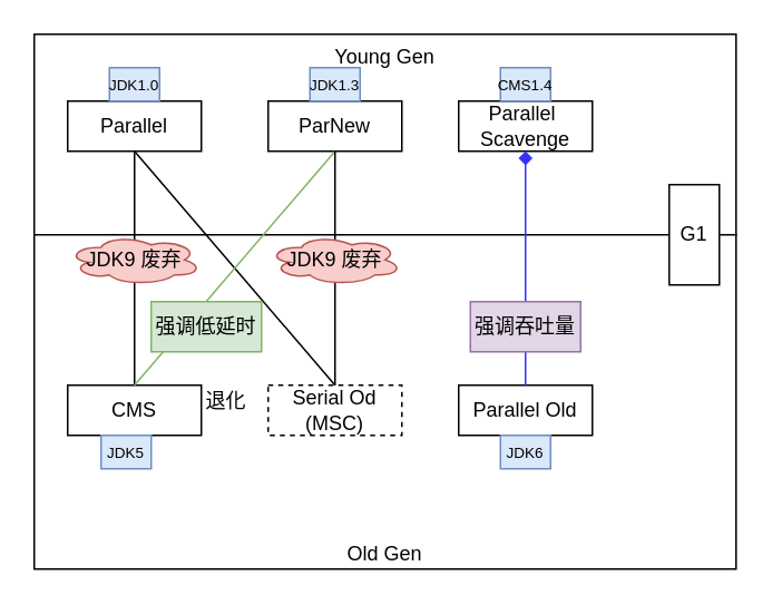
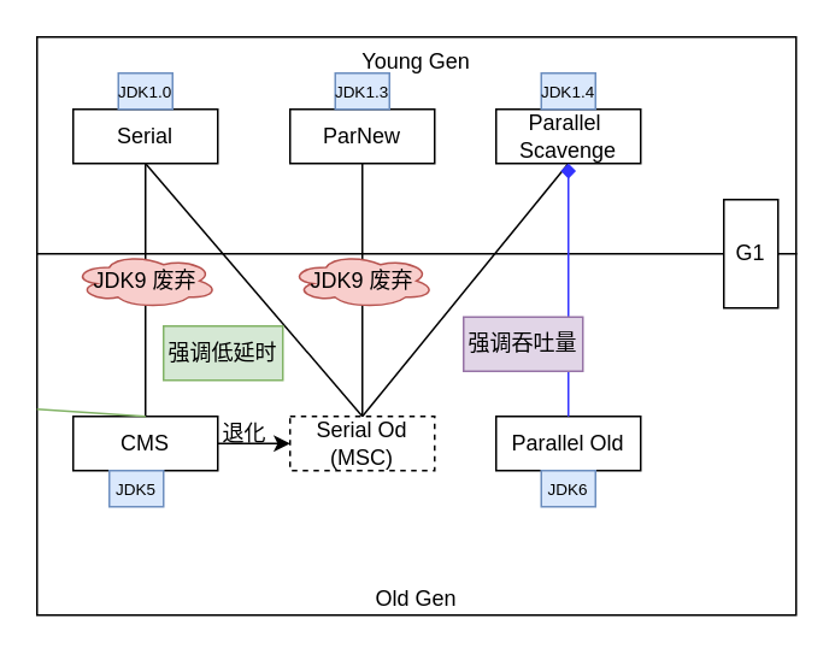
- <mxCell id="23" value="&lt;font style=&quot;font-size: 9px;&quot;&gt;CMS1.4&lt;/font&gt;" style="text;html=1;strokeColor=#6c8ebf;fillColor=#dae8fc;align=center;verticalAlign=middle;whiteSpace=wrap;rounded=0;" vertex="1" parent="1"><mxGeometry x="299" y="40" width="30" height="20" as="geometry" /></mxCell>
+ <mxCell id="23" value="&lt;font style=&quot;font-size: 9px;&quot;&gt;JDK1.4&lt;/font&gt;" style="text;html=1;strokeColor=#6c8ebf;fillColor=#dae8fc;align=center;verticalAlign=middle;whiteSpace=wrap;rounded=0;" vertex="1" parent="1"><mxGeometry x="299" y="40" width="30" height="20" as="geometry" /></mxCell>
- <mxCell id="4" value="Parallel" style="rounded=0;whiteSpace=wrap;html=1;" vertex="1" parent="1"><mxGeometry x="40" y="60" width="80" height="30" as="geometry" /></mxCell>
+ <mxCell id="4" value="Serial" style="rounded=0;whiteSpace=wrap;html=1;" vertex="1" parent="1"><mxGeometry x="40" y="60" width="80" height="30" as="geometry" /></mxCell>
- <mxCell id="14" value="" style="endArrow=none;html=1;rounded=0;entryX=0.5;entryY=1;entryDx=0;entryDy=0;exitX=0.5;exitY=0;exitDx=0;exitDy=0;fillColor=#d5e8d4;strokeColor=#82b366;" edge="1" parent="1" source="8" target="5"><mxGeometry width="50" height="50" relative="1" as="geometry"><mxPoint x="80" y="200" as="sourcePoint" /><mxPoint x="350" y="150" as="targetPoint" /></mxGeometry></mxCell>
+ <mxCell id="14" value="" style="endArrow=none;html=1;rounded=0;exitX=0.5;exitY=0;exitDx=0;exitDy=0;fillColor=#d5e8d4;strokeColor=#82b366;" edge="1" parent="1" source="8" target="3"><mxGeometry width="50" height="50" relative="1" as="geometry"><mxPoint x="80" y="200" as="sourcePoint" /><mxPoint x="350" y="150" as="targetPoint" /></mxGeometry></mxCell>
+ <mxCell id="16" value="" style="endArrow=none;html=1;rounded=0;entryX=0.5;entryY=1;entryDx=0;entryDy=0;exitX=0.5;exitY=0;exitDx=0;exitDy=0;" edge="1" parent="1" source="9" target="6"><mxGeometry width="50" height="50" relative="1" as="geometry"><mxPoint x="300" y="200" as="sourcePoint" /><mxPoint x="350" y="150" as="targetPoint" /></mxGeometry></mxCell>
- <mxCell id="25" value="强调吞吐量" style="text;html=1;strokeColor=#9673a6;fillColor=#e1d5e7;align=center;verticalAlign=middle;whiteSpace=wrap;rounded=0;" vertex="1" parent="1"><mxGeometry x="281" y="180" width="66" height="30" as="geometry" /></mxCell>
+ <mxCell id="25" value="强调吞吐量" style="text;html=1;strokeColor=#9673a6;fillColor=#e1d5e7;align=center;verticalAlign=middle;whiteSpace=wrap;rounded=0;" vertex="1" parent="1"><mxGeometry x="256" y="175" width="66" height="30" as="geometry" /></mxCell>
+ <mxCell id="7" value="" style="edgeStyle=orthogonalEdgeStyle;rounded=0;orthogonalLoop=1;jettySize=auto;html=1;" edge="1" parent="1" source="8" target="9"><mxGeometry relative="1" as="geometry" /></mxCell>
